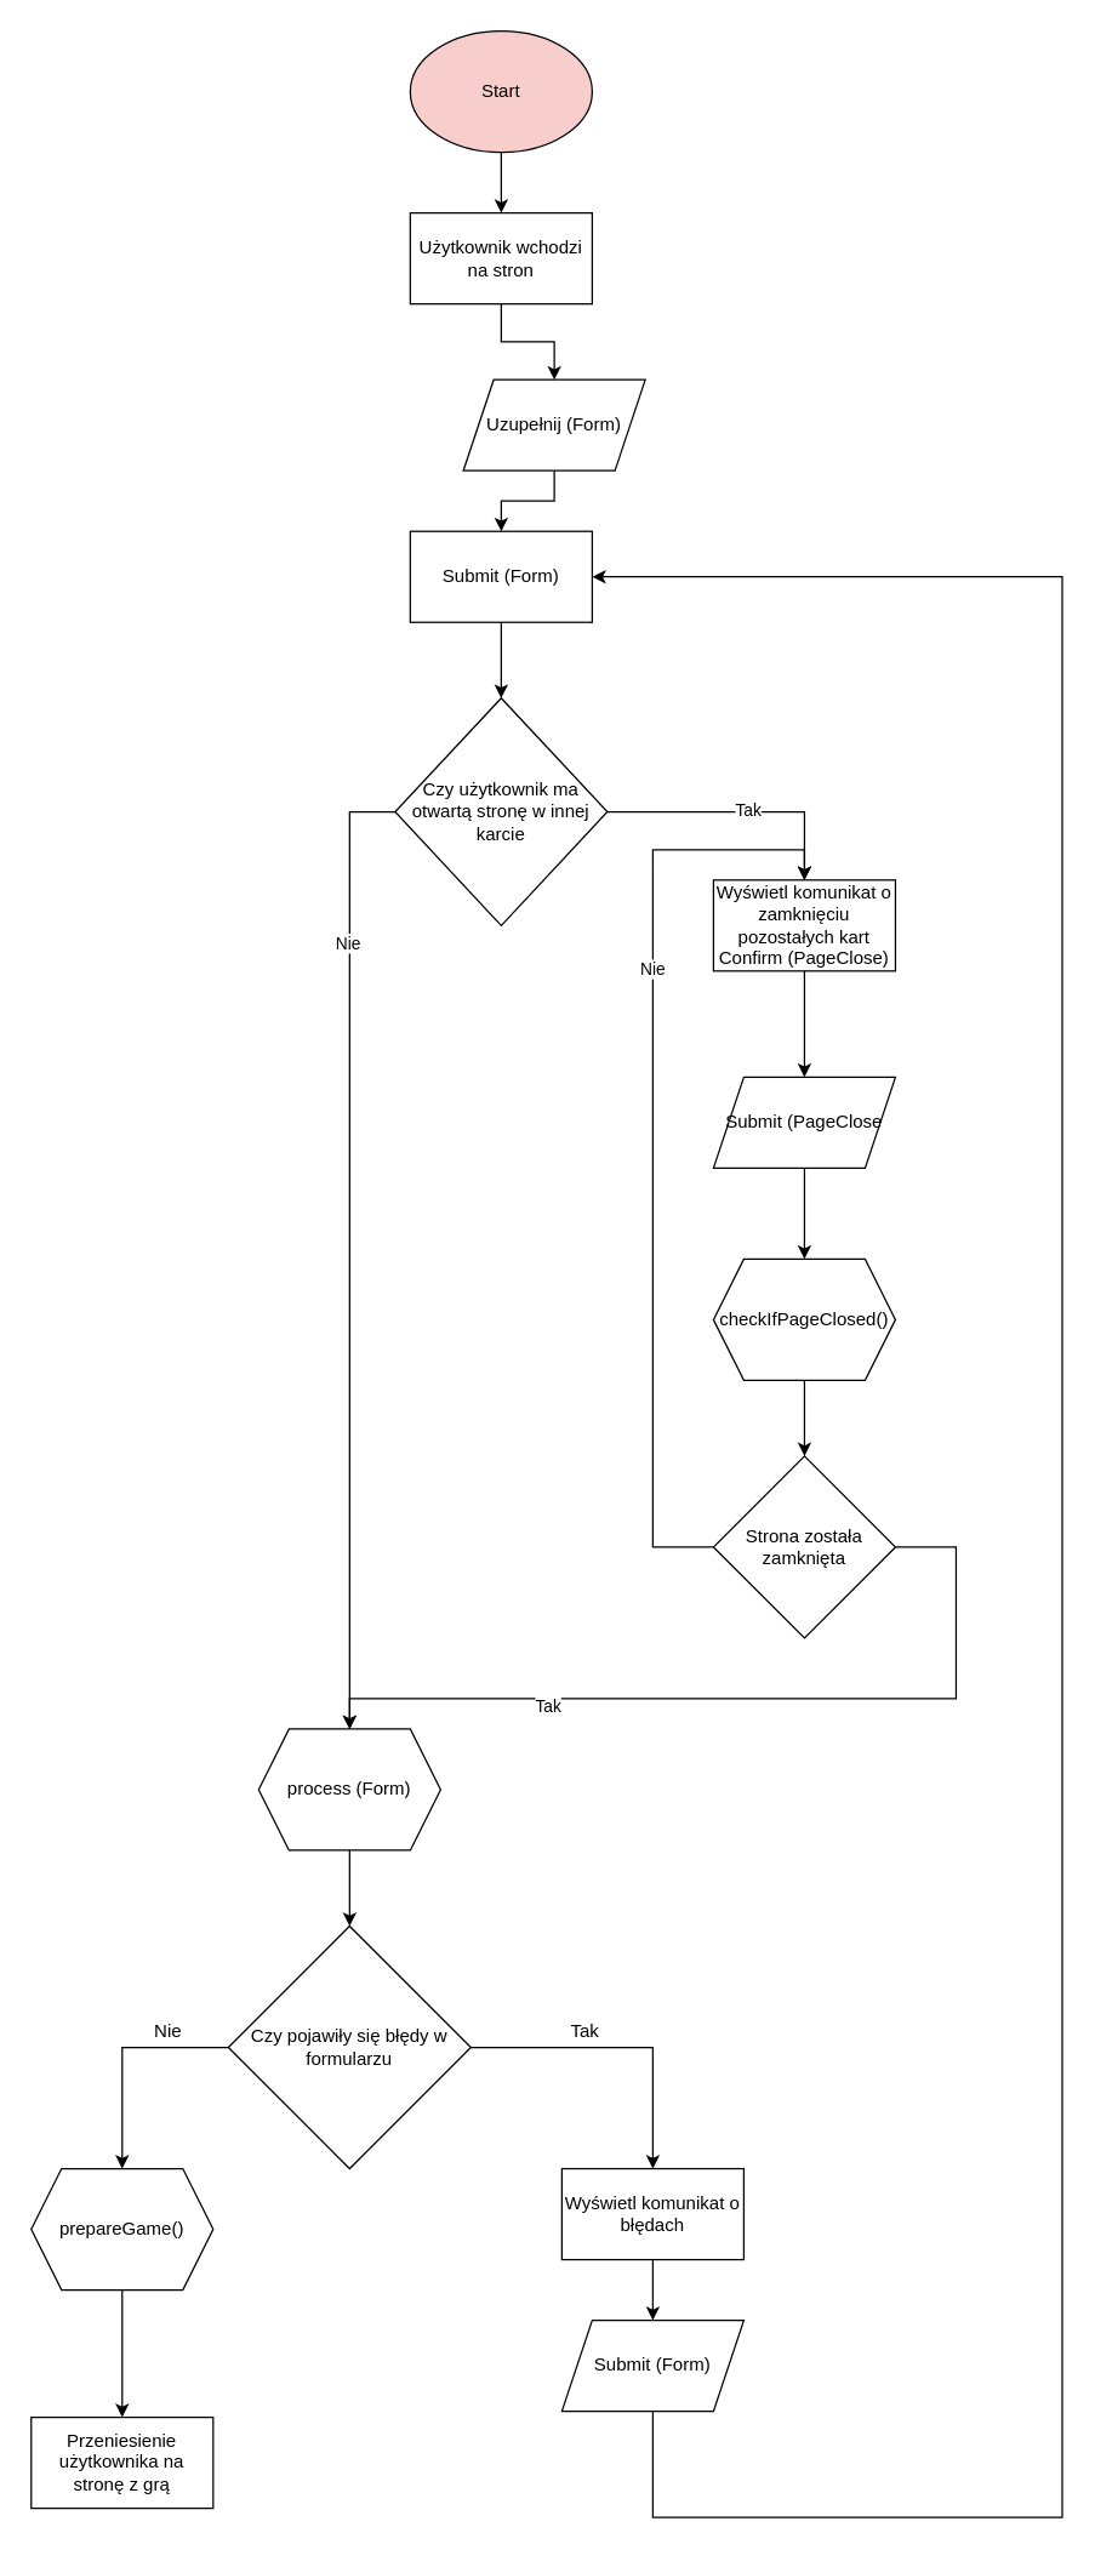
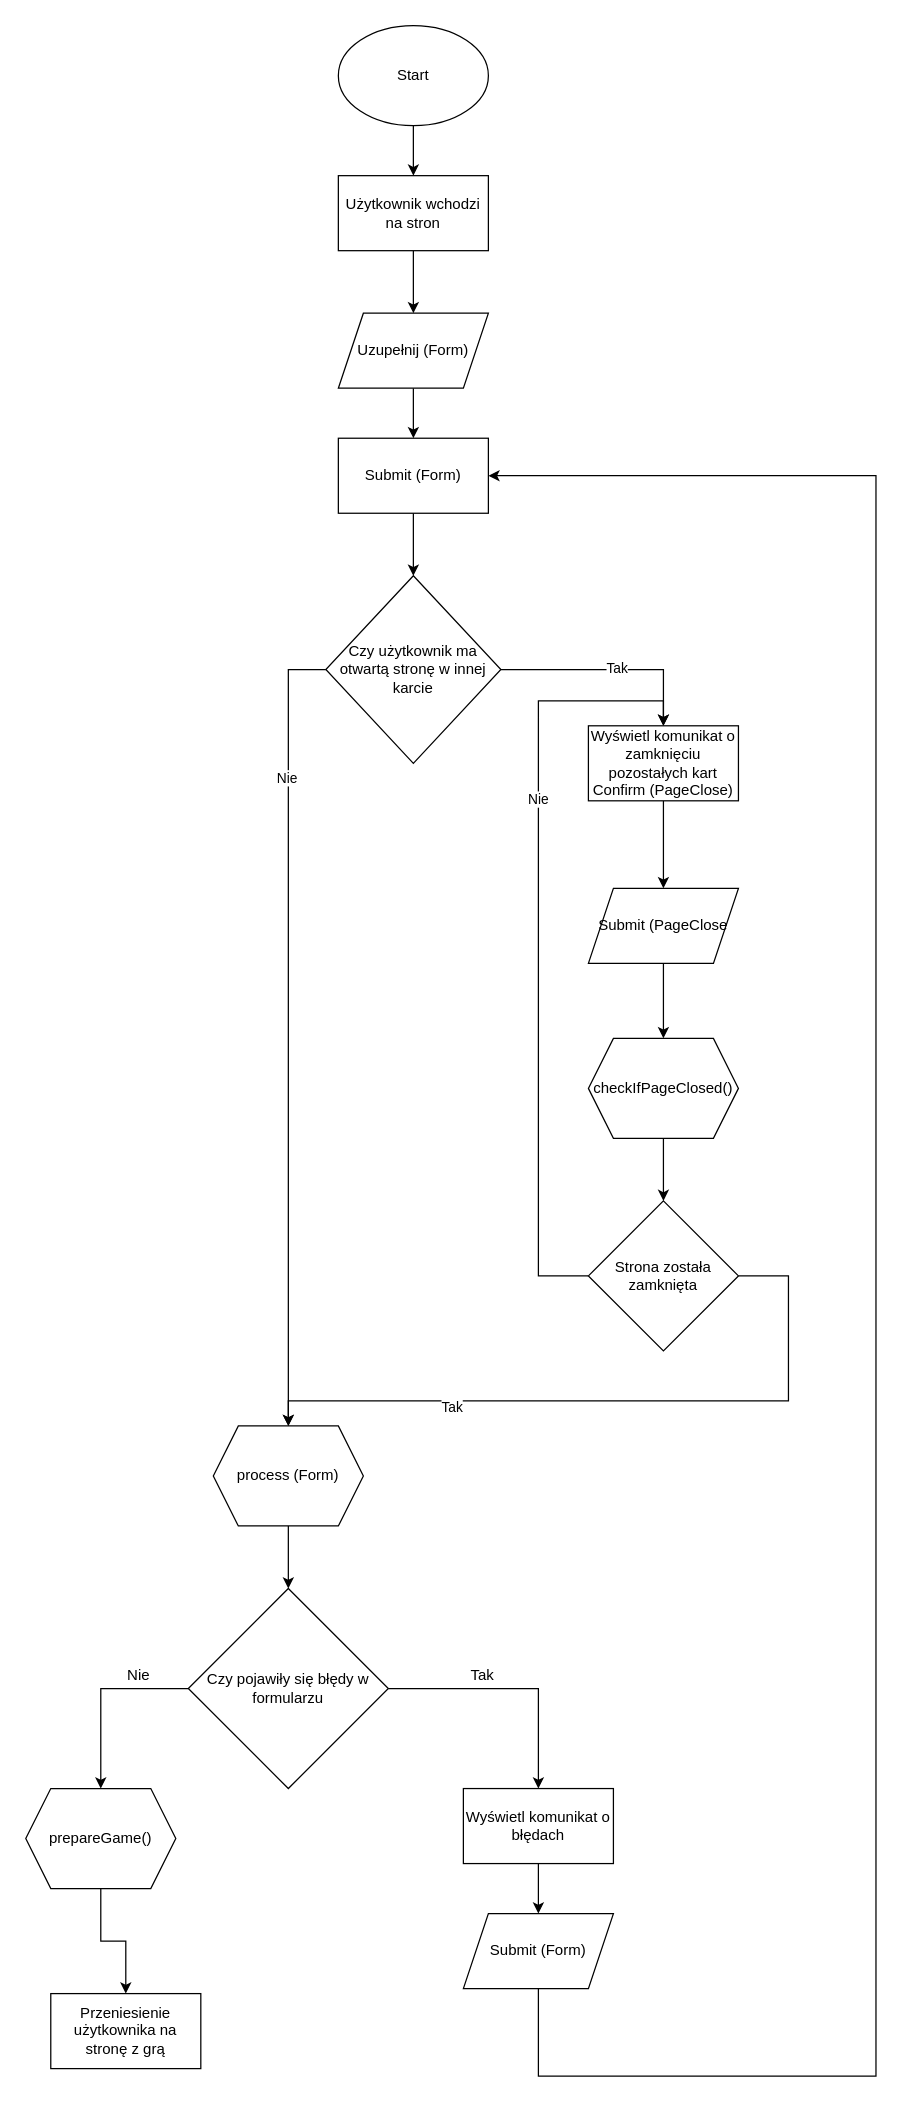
- <mxCell id="4" value="Start" style="ellipse;whiteSpace=wrap;html=1;fillColor=#f8cecc;" parent="1" vertex="1"><mxGeometry x="270" y="20" width="120" height="80" as="geometry" /></mxCell>
+ <mxCell id="4" value="Start" style="ellipse;whiteSpace=wrap;html=1;" parent="1" vertex="1"><mxGeometry x="270" y="20" width="120" height="80" as="geometry" /></mxCell>
- <mxCell id="8" value="Uzupełnij (Form)" style="shape=parallelogram;perimeter=parallelogramPerimeter;whiteSpace=wrap;html=1;fixedSize=1;" parent="1" vertex="1"><mxGeometry x="305" y="250" width="120" height="60" as="geometry" /></mxCell>
+ <mxCell id="8" value="Uzupełnij (Form)" style="shape=parallelogram;perimeter=parallelogramPerimeter;whiteSpace=wrap;html=1;fixedSize=1;" parent="1" vertex="1"><mxGeometry x="270" y="250" width="120" height="60" as="geometry" /></mxCell>
- <mxCell id="38" value="Przeniesienie użytkownika na stronę z grą" style="whiteSpace=wrap;html=1;" parent="1" vertex="1"><mxGeometry x="20" y="1594" width="120" height="60" as="geometry" /></mxCell>
+ <mxCell id="38" value="Przeniesienie użytkownika na stronę z grą" style="whiteSpace=wrap;html=1;" parent="1" vertex="1"><mxGeometry x="40" y="1594" width="120" height="60" as="geometry" /></mxCell>
